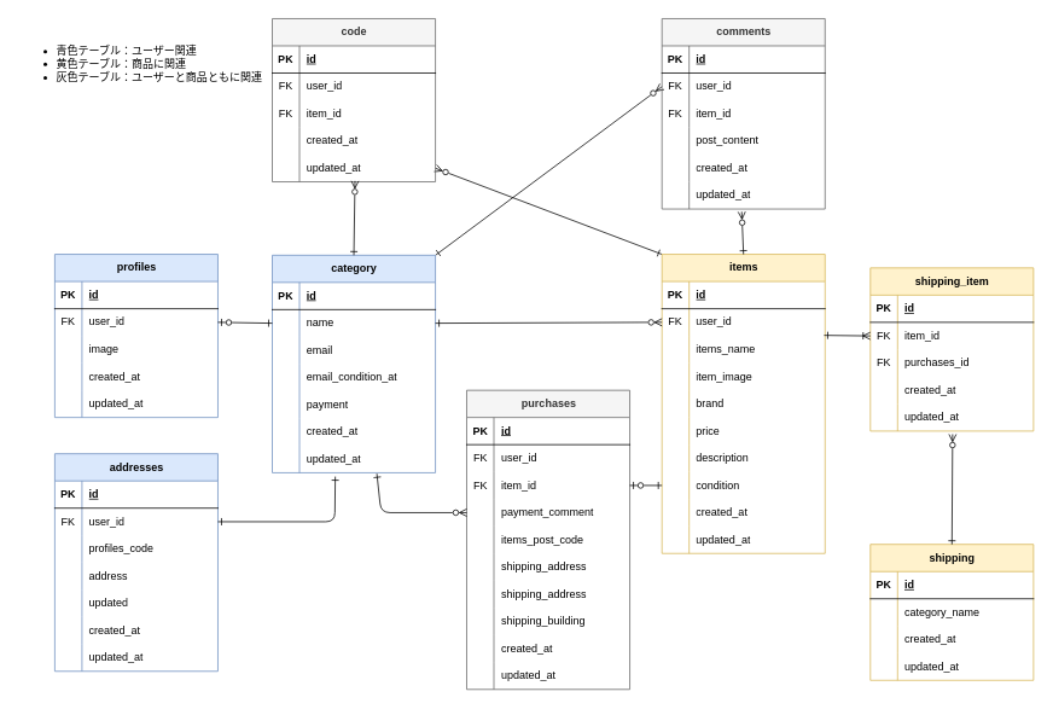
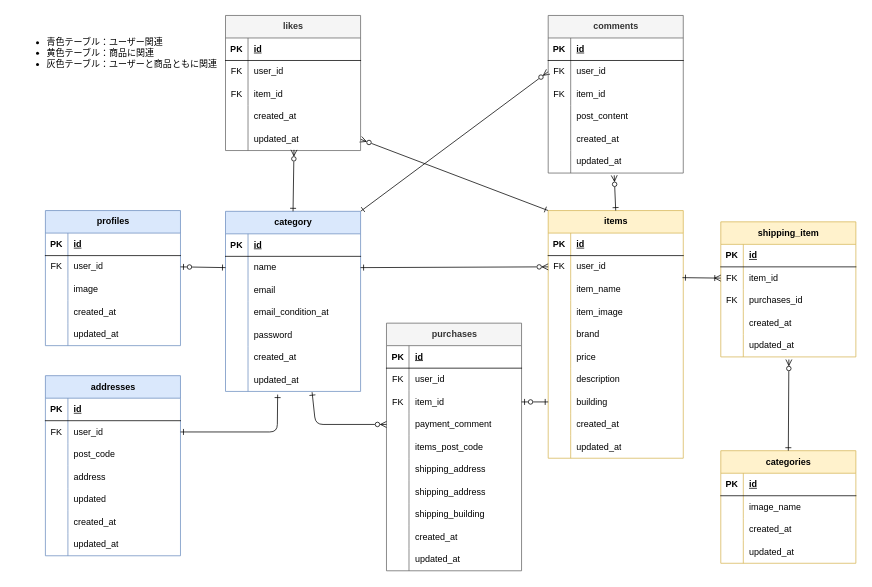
- <mxCell id="174" value="code" style="shape=table;startSize=30;container=1;collapsible=1;childLayout=tableLayout;fixedRows=1;rowLines=0;fontStyle=1;align=center;resizeLast=1;html=1;fillColor=#f5f5f5;strokeColor=#666666;fontColor=#333333;" parent="1" vertex="1"><mxGeometry x="300" y="20" width="180" height="180" as="geometry" /></mxCell>
+ <mxCell id="174" value="likes" style="shape=table;startSize=30;container=1;collapsible=1;childLayout=tableLayout;fixedRows=1;rowLines=0;fontStyle=1;align=center;resizeLast=1;html=1;fillColor=#f5f5f5;strokeColor=#666666;fontColor=#333333;" parent="1" vertex="1"><mxGeometry x="300" y="20" width="180" height="180" as="geometry" /></mxCell>
- <mxCell id="73" value="items_name" style="shape=partialRectangle;connectable=0;fillColor=none;top=0;left=0;bottom=0;right=0;align=left;spacingLeft=6;overflow=hidden;whiteSpace=wrap;html=1;" parent="71" vertex="1"><mxGeometry x="30" width="150" height="30" as="geometry"><mxRectangle width="150" height="30" as="alternateBounds" /></mxGeometry></mxCell>
+ <mxCell id="73" value="item_name" style="shape=partialRectangle;connectable=0;fillColor=none;top=0;left=0;bottom=0;right=0;align=left;spacingLeft=6;overflow=hidden;whiteSpace=wrap;html=1;" parent="71" vertex="1"><mxGeometry x="30" width="150" height="30" as="geometry"><mxRectangle width="150" height="30" as="alternateBounds" /></mxGeometry></mxCell>
- <mxCell id="18" value="payment" style="shape=partialRectangle;connectable=0;fillColor=none;top=0;left=0;bottom=0;right=0;align=left;spacingLeft=6;overflow=hidden;whiteSpace=wrap;html=1;" parent="16" vertex="1"><mxGeometry x="30" width="150" height="30" as="geometry"><mxRectangle width="150" height="30" as="alternateBounds" /></mxGeometry></mxCell>
+ <mxCell id="18" value="password" style="shape=partialRectangle;connectable=0;fillColor=none;top=0;left=0;bottom=0;right=0;align=left;spacingLeft=6;overflow=hidden;whiteSpace=wrap;html=1;" parent="16" vertex="1"><mxGeometry x="30" width="150" height="30" as="geometry"><mxRectangle width="150" height="30" as="alternateBounds" /></mxGeometry></mxCell>
- <mxCell id="88" value="condition" style="shape=partialRectangle;connectable=0;fillColor=none;top=0;left=0;bottom=0;right=0;align=left;spacingLeft=6;overflow=hidden;whiteSpace=wrap;html=1;" parent="86" vertex="1"><mxGeometry x="30" width="150" height="30" as="geometry"><mxRectangle width="150" height="30" as="alternateBounds" /></mxGeometry></mxCell>
+ <mxCell id="88" value="building" style="shape=partialRectangle;connectable=0;fillColor=none;top=0;left=0;bottom=0;right=0;align=left;spacingLeft=6;overflow=hidden;whiteSpace=wrap;html=1;" parent="86" vertex="1"><mxGeometry x="30" width="150" height="30" as="geometry"><mxRectangle width="150" height="30" as="alternateBounds" /></mxGeometry></mxCell>
- <mxCell id="50" value="profiles_code" style="shape=partialRectangle;connectable=0;fillColor=none;top=0;left=0;bottom=0;right=0;align=left;spacingLeft=6;overflow=hidden;whiteSpace=wrap;html=1;" parent="48" vertex="1"><mxGeometry x="30" width="150" height="30" as="geometry"><mxRectangle width="150" height="30" as="alternateBounds" /></mxGeometry></mxCell>
+ <mxCell id="50" value="post_code" style="shape=partialRectangle;connectable=0;fillColor=none;top=0;left=0;bottom=0;right=0;align=left;spacingLeft=6;overflow=hidden;whiteSpace=wrap;html=1;" parent="48" vertex="1"><mxGeometry x="30" width="150" height="30" as="geometry"><mxRectangle width="150" height="30" as="alternateBounds" /></mxGeometry></mxCell>
- <mxCell id="95" value="shipping" style="shape=table;startSize=30;container=1;collapsible=1;childLayout=tableLayout;fixedRows=1;rowLines=0;fontStyle=1;align=center;resizeLast=1;html=1;fillColor=#fff2cc;strokeColor=#d6b656;" parent="1" vertex="1"><mxGeometry x="960" y="600" width="180" height="150" as="geometry" /></mxCell>
+ <mxCell id="95" value="categories" style="shape=table;startSize=30;container=1;collapsible=1;childLayout=tableLayout;fixedRows=1;rowLines=0;fontStyle=1;align=center;resizeLast=1;html=1;fillColor=#fff2cc;strokeColor=#d6b656;" parent="1" vertex="1"><mxGeometry x="960" y="600" width="180" height="150" as="geometry" /></mxCell>
- <mxCell id="101" value="category_name" style="shape=partialRectangle;connectable=0;fillColor=none;top=0;left=0;bottom=0;right=0;align=left;spacingLeft=6;overflow=hidden;whiteSpace=wrap;html=1;" parent="99" vertex="1"><mxGeometry x="30" width="150" height="30" as="geometry"><mxRectangle width="150" height="30" as="alternateBounds" /></mxGeometry></mxCell>
+ <mxCell id="101" value="image_name" style="shape=partialRectangle;connectable=0;fillColor=none;top=0;left=0;bottom=0;right=0;align=left;spacingLeft=6;overflow=hidden;whiteSpace=wrap;html=1;" parent="99" vertex="1"><mxGeometry x="30" width="150" height="30" as="geometry"><mxRectangle width="150" height="30" as="alternateBounds" /></mxGeometry></mxCell>
